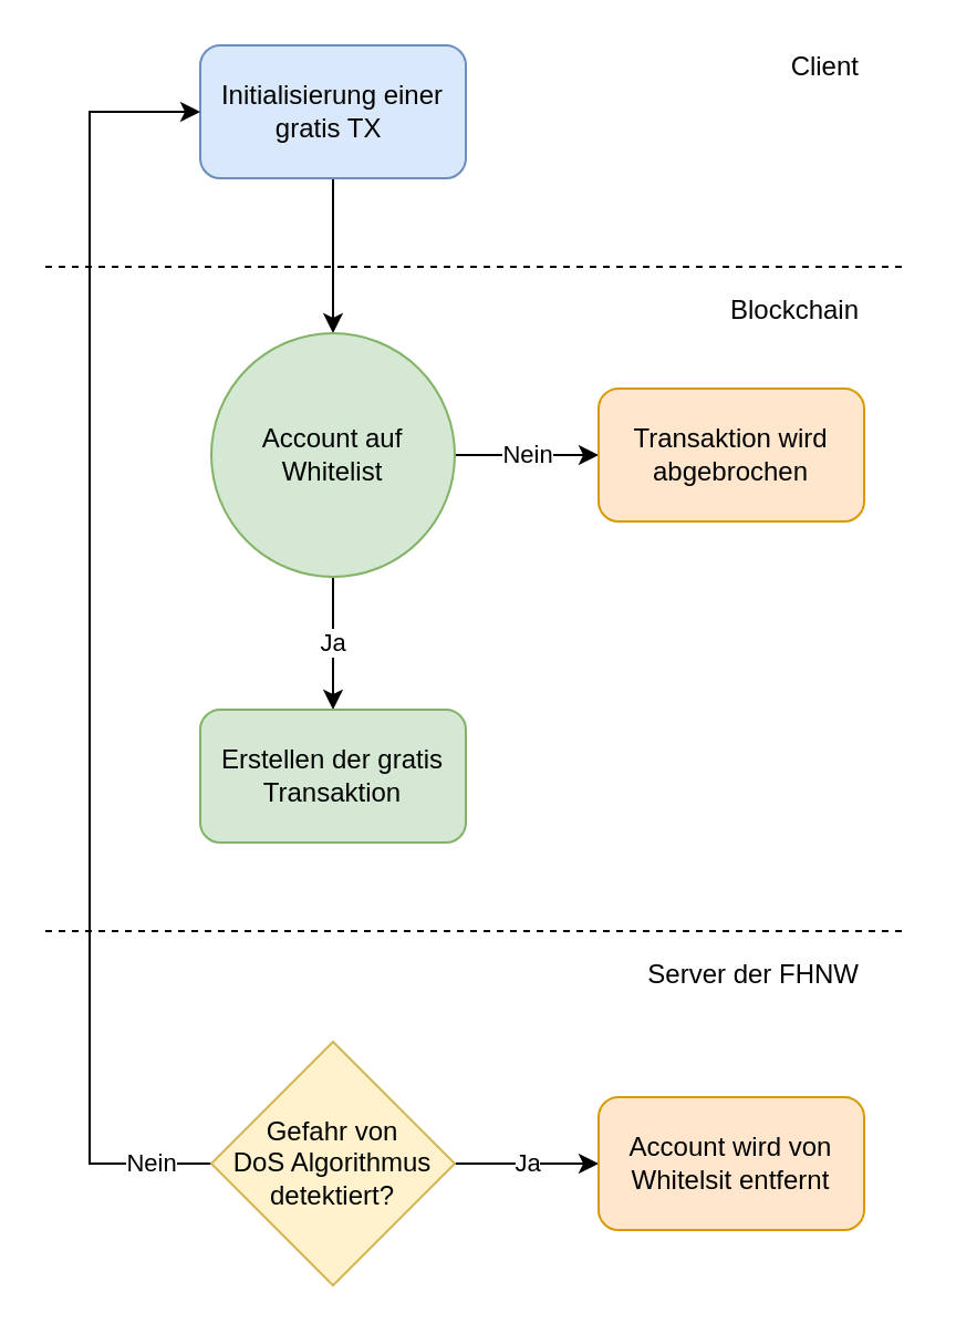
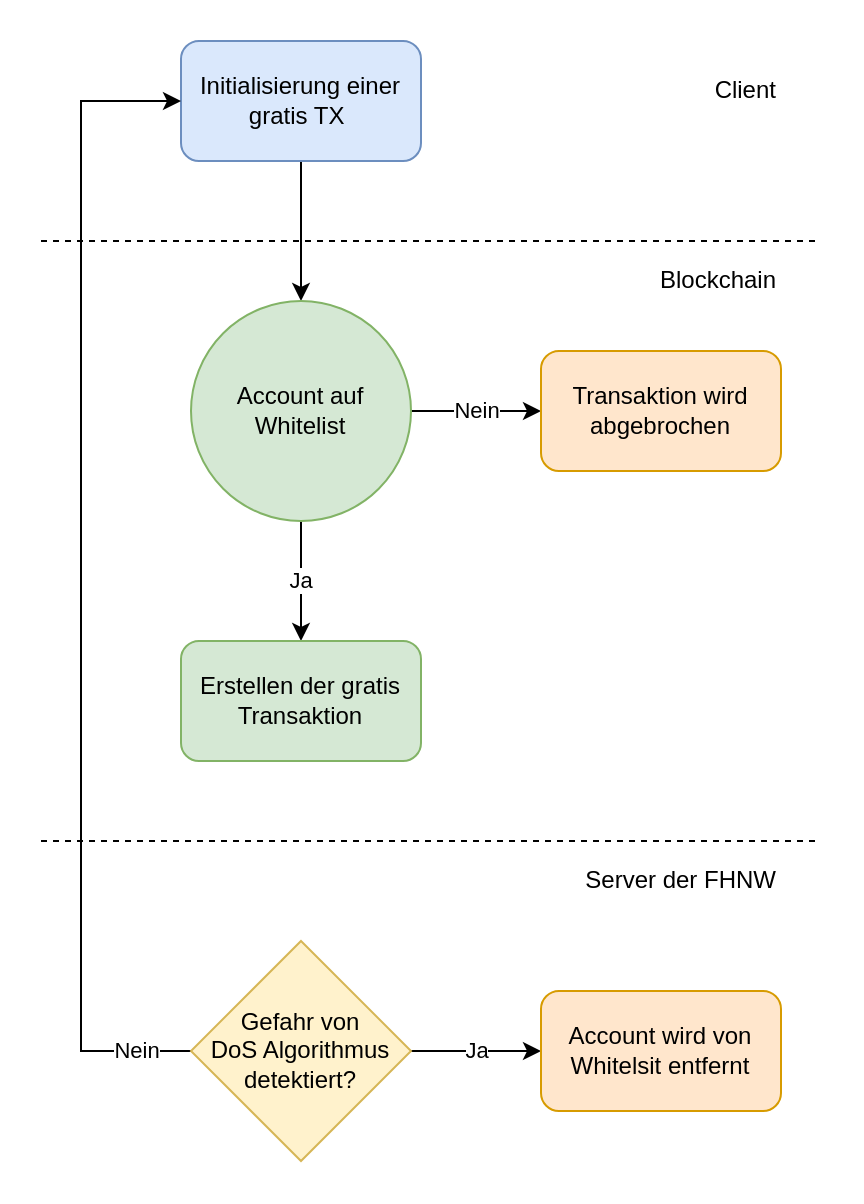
- <mxCell id="5" value="Client" style="text;html=1;strokeColor=none;fillColor=none;align=right;verticalAlign=middle;whiteSpace=wrap;rounded=0;" vertex="1" parent="1"><mxGeometry x="350" y="20" width="40" height="20" as="geometry" /></mxCell>
+ <mxCell id="5" value="Client" style="text;html=1;strokeColor=none;fillColor=none;align=right;verticalAlign=middle;whiteSpace=wrap;rounded=0;" vertex="1" parent="1"><mxGeometry x="350" y="35" width="40" height="20" as="geometry" /></mxCell>
